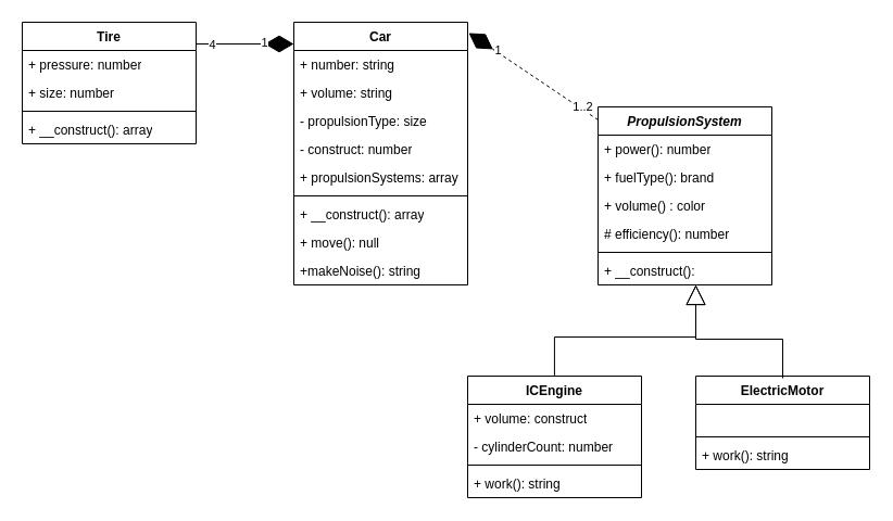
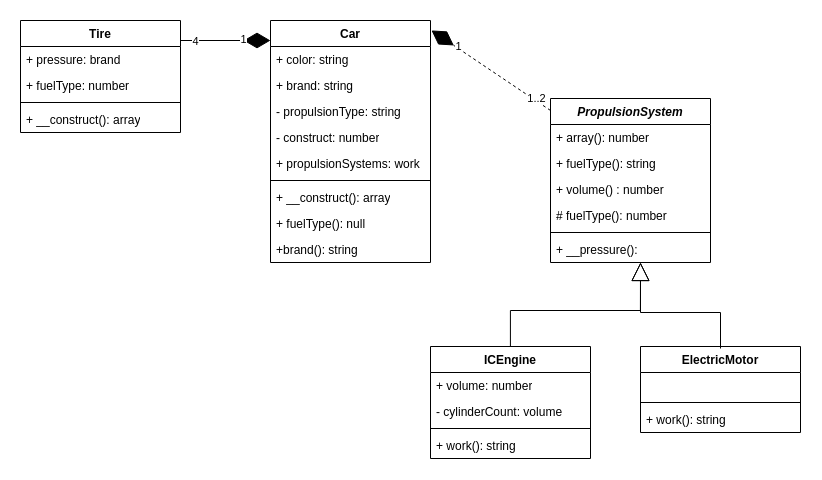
- <mxCell id="29" value="+ pressure: number" style="text;strokeColor=none;fillColor=none;align=left;verticalAlign=top;spacingLeft=4;spacingRight=4;overflow=hidden;rotatable=0;points=[[0,0.5],[1,0.5]];portConstraint=eastwest;whiteSpace=wrap;html=1;" parent="28" vertex="1"><mxGeometry y="26" width="160" height="26" as="geometry" /></mxCell>
+ <mxCell id="29" value="+ pressure: brand" style="text;strokeColor=none;fillColor=none;align=left;verticalAlign=top;spacingLeft=4;spacingRight=4;overflow=hidden;rotatable=0;points=[[0,0.5],[1,0.5]];portConstraint=eastwest;whiteSpace=wrap;html=1;" parent="28" vertex="1"><mxGeometry y="26" width="160" height="26" as="geometry" /></mxCell>
- <mxCell id="3" value="+ number: string" style="text;strokeColor=none;fillColor=none;align=left;verticalAlign=top;spacingLeft=4;spacingRight=4;overflow=hidden;rotatable=0;points=[[0,0.5],[1,0.5]];portConstraint=eastwest;whiteSpace=wrap;html=1;" parent="2" vertex="1"><mxGeometry y="26" width="160" height="26" as="geometry" /></mxCell>
+ <mxCell id="3" value="+ color: string" style="text;strokeColor=none;fillColor=none;align=left;verticalAlign=top;spacingLeft=4;spacingRight=4;overflow=hidden;rotatable=0;points=[[0,0.5],[1,0.5]];portConstraint=eastwest;whiteSpace=wrap;html=1;" parent="2" vertex="1"><mxGeometry y="26" width="160" height="26" as="geometry" /></mxCell>
- <mxCell id="30" value="+ size: number" style="text;strokeColor=none;fillColor=none;align=left;verticalAlign=top;spacingLeft=4;spacingRight=4;overflow=hidden;rotatable=0;points=[[0,0.5],[1,0.5]];portConstraint=eastwest;whiteSpace=wrap;html=1;" parent="28" vertex="1"><mxGeometry y="52" width="160" height="26" as="geometry" /></mxCell>
+ <mxCell id="30" value="+ fuelType: number" style="text;strokeColor=none;fillColor=none;align=left;verticalAlign=top;spacingLeft=4;spacingRight=4;overflow=hidden;rotatable=0;points=[[0,0.5],[1,0.5]];portConstraint=eastwest;whiteSpace=wrap;html=1;" parent="28" vertex="1"><mxGeometry y="52" width="160" height="26" as="geometry" /></mxCell>
- <mxCell id="4" value="+ volume: string" style="text;strokeColor=none;fillColor=none;align=left;verticalAlign=top;spacingLeft=4;spacingRight=4;overflow=hidden;rotatable=0;points=[[0,0.5],[1,0.5]];portConstraint=eastwest;whiteSpace=wrap;html=1;" parent="2" vertex="1"><mxGeometry y="52" width="160" height="26" as="geometry" /></mxCell>
+ <mxCell id="4" value="+ brand: string" style="text;strokeColor=none;fillColor=none;align=left;verticalAlign=top;spacingLeft=4;spacingRight=4;overflow=hidden;rotatable=0;points=[[0,0.5],[1,0.5]];portConstraint=eastwest;whiteSpace=wrap;html=1;" parent="2" vertex="1"><mxGeometry y="52" width="160" height="26" as="geometry" /></mxCell>
- <mxCell id="5" value="- propulsionType: size" style="text;strokeColor=none;fillColor=none;align=left;verticalAlign=top;spacingLeft=4;spacingRight=4;overflow=hidden;rotatable=0;points=[[0,0.5],[1,0.5]];portConstraint=eastwest;whiteSpace=wrap;html=1;" parent="2" vertex="1"><mxGeometry y="78" width="160" height="26" as="geometry" /></mxCell>
+ <mxCell id="5" value="- propulsionType: string" style="text;strokeColor=none;fillColor=none;align=left;verticalAlign=top;spacingLeft=4;spacingRight=4;overflow=hidden;rotatable=0;points=[[0,0.5],[1,0.5]];portConstraint=eastwest;whiteSpace=wrap;html=1;" parent="2" vertex="1"><mxGeometry y="78" width="160" height="26" as="geometry" /></mxCell>
- <mxCell id="22" value="+ power(): number" style="text;strokeColor=none;fillColor=none;align=left;verticalAlign=top;spacingLeft=4;spacingRight=4;overflow=hidden;rotatable=0;points=[[0,0.5],[1,0.5]];portConstraint=eastwest;whiteSpace=wrap;html=1;" parent="21" vertex="1"><mxGeometry y="26" width="160" height="26" as="geometry" /></mxCell>
+ <mxCell id="22" value="+ array(): number" style="text;strokeColor=none;fillColor=none;align=left;verticalAlign=top;spacingLeft=4;spacingRight=4;overflow=hidden;rotatable=0;points=[[0,0.5],[1,0.5]];portConstraint=eastwest;whiteSpace=wrap;html=1;" parent="21" vertex="1"><mxGeometry y="26" width="160" height="26" as="geometry" /></mxCell>
- <mxCell id="23" value="+ fuelType(): brand" style="text;strokeColor=none;fillColor=none;align=left;verticalAlign=top;spacingLeft=4;spacingRight=4;overflow=hidden;rotatable=0;points=[[0,0.5],[1,0.5]];portConstraint=eastwest;whiteSpace=wrap;html=1;" parent="21" vertex="1"><mxGeometry y="52" width="160" height="26" as="geometry" /></mxCell>
+ <mxCell id="23" value="+ fuelType(): string" style="text;strokeColor=none;fillColor=none;align=left;verticalAlign=top;spacingLeft=4;spacingRight=4;overflow=hidden;rotatable=0;points=[[0,0.5],[1,0.5]];portConstraint=eastwest;whiteSpace=wrap;html=1;" parent="21" vertex="1"><mxGeometry y="52" width="160" height="26" as="geometry" /></mxCell>
- <mxCell id="7" value="+ propulsionSystems: array" style="text;strokeColor=none;fillColor=none;align=left;verticalAlign=top;spacingLeft=4;spacingRight=4;overflow=hidden;rotatable=0;points=[[0,0.5],[1,0.5]];portConstraint=eastwest;whiteSpace=wrap;html=1;" vertex="1" parent="2"><mxGeometry y="130" width="160" height="26" as="geometry" /></mxCell>
+ <mxCell id="7" value="+ propulsionSystems: work" style="text;strokeColor=none;fillColor=none;align=left;verticalAlign=top;spacingLeft=4;spacingRight=4;overflow=hidden;rotatable=0;points=[[0,0.5],[1,0.5]];portConstraint=eastwest;whiteSpace=wrap;html=1;" vertex="1" parent="2"><mxGeometry y="130" width="160" height="26" as="geometry" /></mxCell>
- <mxCell id="24" value="+ volume() : color" style="text;strokeColor=none;fillColor=none;align=left;verticalAlign=top;spacingLeft=4;spacingRight=4;overflow=hidden;rotatable=0;points=[[0,0.5],[1,0.5]];portConstraint=eastwest;whiteSpace=wrap;html=1;" vertex="1" parent="21"><mxGeometry y="78" width="160" height="26" as="geometry" /></mxCell>
+ <mxCell id="24" value="+ volume() : number" style="text;strokeColor=none;fillColor=none;align=left;verticalAlign=top;spacingLeft=4;spacingRight=4;overflow=hidden;rotatable=0;points=[[0,0.5],[1,0.5]];portConstraint=eastwest;whiteSpace=wrap;html=1;" vertex="1" parent="21"><mxGeometry y="78" width="160" height="26" as="geometry" /></mxCell>
- <mxCell id="25" value="# efficiency(): number" style="text;strokeColor=none;fillColor=none;align=left;verticalAlign=top;spacingLeft=4;spacingRight=4;overflow=hidden;rotatable=0;points=[[0,0.5],[1,0.5]];portConstraint=eastwest;whiteSpace=wrap;html=1;" parent="21" vertex="1"><mxGeometry y="104" width="160" height="26" as="geometry" /></mxCell>
+ <mxCell id="25" value="# fuelType(): number" style="text;strokeColor=none;fillColor=none;align=left;verticalAlign=top;spacingLeft=4;spacingRight=4;overflow=hidden;rotatable=0;points=[[0,0.5],[1,0.5]];portConstraint=eastwest;whiteSpace=wrap;html=1;" parent="21" vertex="1"><mxGeometry y="104" width="160" height="26" as="geometry" /></mxCell>
- <mxCell id="10" value="+ move(): null" style="text;strokeColor=none;fillColor=none;align=left;verticalAlign=top;spacingLeft=4;spacingRight=4;overflow=hidden;rotatable=0;points=[[0,0.5],[1,0.5]];portConstraint=eastwest;whiteSpace=wrap;html=1;" parent="2" vertex="1"><mxGeometry y="190" width="160" height="26" as="geometry" /></mxCell>
+ <mxCell id="10" value="+ fuelType(): null" style="text;strokeColor=none;fillColor=none;align=left;verticalAlign=top;spacingLeft=4;spacingRight=4;overflow=hidden;rotatable=0;points=[[0,0.5],[1,0.5]];portConstraint=eastwest;whiteSpace=wrap;html=1;" parent="2" vertex="1"><mxGeometry y="190" width="160" height="26" as="geometry" /></mxCell>
- <mxCell id="11" value="+makeNoise(): string" style="text;strokeColor=none;fillColor=none;align=left;verticalAlign=top;spacingLeft=4;spacingRight=4;overflow=hidden;rotatable=0;points=[[0,0.5],[1,0.5]];portConstraint=eastwest;whiteSpace=wrap;html=1;" parent="2" vertex="1"><mxGeometry y="216" width="160" height="26" as="geometry" /></mxCell>
+ <mxCell id="11" value="+brand(): string" style="text;strokeColor=none;fillColor=none;align=left;verticalAlign=top;spacingLeft=4;spacingRight=4;overflow=hidden;rotatable=0;points=[[0,0.5],[1,0.5]];portConstraint=eastwest;whiteSpace=wrap;html=1;" parent="2" vertex="1"><mxGeometry y="216" width="160" height="26" as="geometry" /></mxCell>
- <mxCell id="27" value="+ __construct():" style="text;strokeColor=none;fillColor=none;align=left;verticalAlign=top;spacingLeft=4;spacingRight=4;overflow=hidden;rotatable=0;points=[[0,0.5],[1,0.5]];portConstraint=eastwest;whiteSpace=wrap;html=1;" parent="21" vertex="1"><mxGeometry y="138" width="160" height="26" as="geometry" /></mxCell>
+ <mxCell id="27" value="+ __pressure():" style="text;strokeColor=none;fillColor=none;align=left;verticalAlign=top;spacingLeft=4;spacingRight=4;overflow=hidden;rotatable=0;points=[[0,0.5],[1,0.5]];portConstraint=eastwest;whiteSpace=wrap;html=1;" parent="21" vertex="1"><mxGeometry y="138" width="160" height="26" as="geometry" /></mxCell>
- <mxCell id="13" value="+ volume: construct" style="text;strokeColor=none;fillColor=none;align=left;verticalAlign=top;spacingLeft=4;spacingRight=4;overflow=hidden;rotatable=0;points=[[0,0.5],[1,0.5]];portConstraint=eastwest;whiteSpace=wrap;html=1;" parent="12" vertex="1"><mxGeometry y="26" width="160" height="26" as="geometry" /></mxCell>
+ <mxCell id="13" value="+ volume: number" style="text;strokeColor=none;fillColor=none;align=left;verticalAlign=top;spacingLeft=4;spacingRight=4;overflow=hidden;rotatable=0;points=[[0,0.5],[1,0.5]];portConstraint=eastwest;whiteSpace=wrap;html=1;" parent="12" vertex="1"><mxGeometry y="26" width="160" height="26" as="geometry" /></mxCell>
- <mxCell id="14" value="- cylinderCount: number" style="text;strokeColor=none;fillColor=none;align=left;verticalAlign=top;spacingLeft=4;spacingRight=4;overflow=hidden;rotatable=0;points=[[0,0.5],[1,0.5]];portConstraint=eastwest;whiteSpace=wrap;html=1;" parent="12" vertex="1"><mxGeometry y="52" width="160" height="26" as="geometry" /></mxCell>
+ <mxCell id="14" value="- cylinderCount: volume" style="text;strokeColor=none;fillColor=none;align=left;verticalAlign=top;spacingLeft=4;spacingRight=4;overflow=hidden;rotatable=0;points=[[0,0.5],[1,0.5]];portConstraint=eastwest;whiteSpace=wrap;html=1;" parent="12" vertex="1"><mxGeometry y="52" width="160" height="26" as="geometry" /></mxCell>
